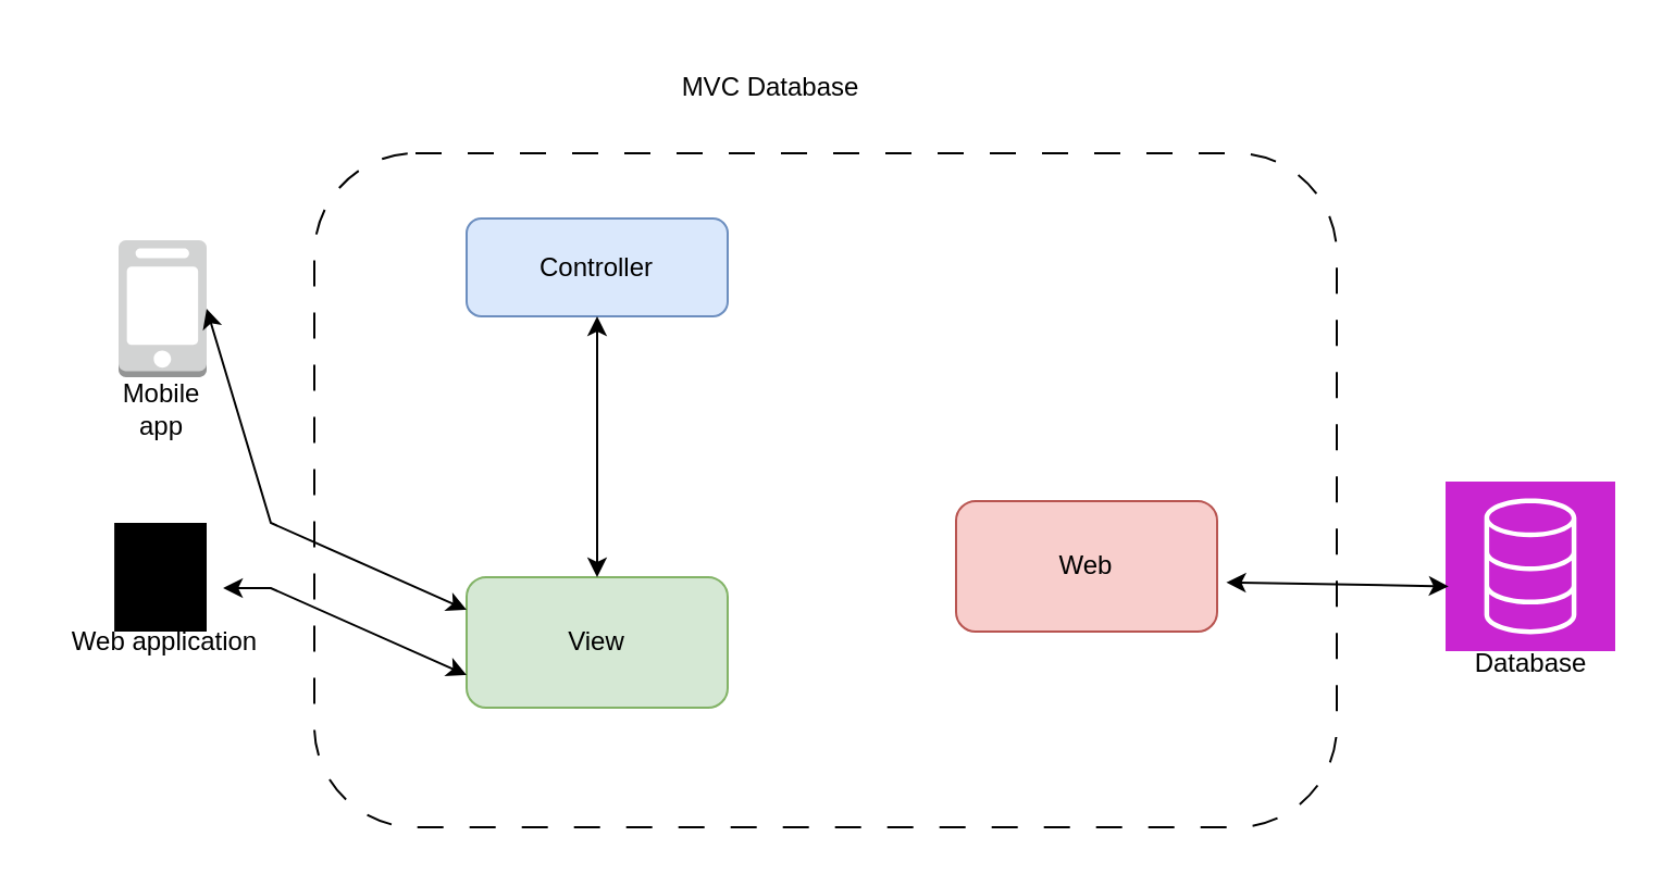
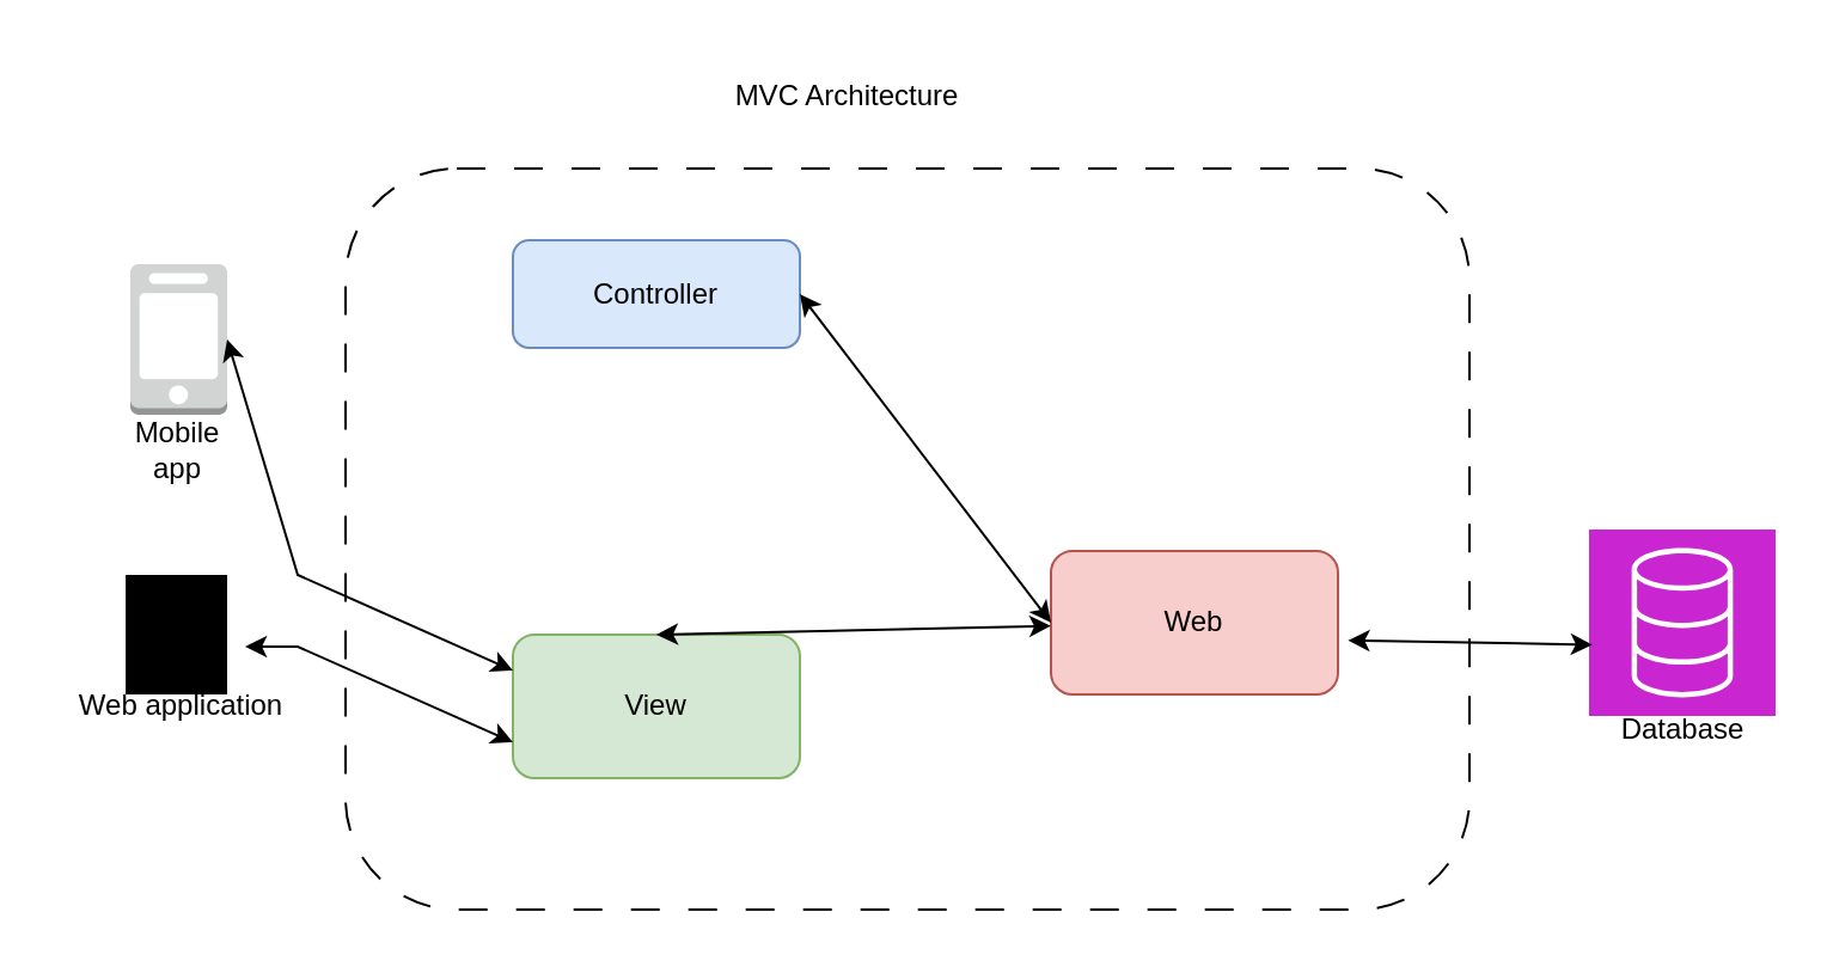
- <mxCell id="17" value="MVC Database" style="text;html=1;align=center;verticalAlign=middle;whiteSpace=wrap;rounded=0;" vertex="1" parent="1"><mxGeometry x="204" y="20" width="300" height="40" as="geometry" /></mxCell>
+ <mxCell id="17" value="MVC Architecture" style="text;html=1;align=center;verticalAlign=middle;whiteSpace=wrap;rounded=0;" vertex="1" parent="1"><mxGeometry x="204" y="20" width="300" height="40" as="geometry" /></mxCell>
+ <mxCell id="8" value="" style="endArrow=classic;startArrow=classic;html=1;rounded=0;exitX=1;exitY=0.5;exitDx=0;exitDy=0;entryX=0;entryY=0.5;entryDx=0;entryDy=0;" edge="1" parent="1" source="7" target="6"><mxGeometry width="50" height="50" relative="1" as="geometry"><mxPoint x="374" y="270" as="sourcePoint" /><mxPoint x="424" y="220" as="targetPoint" /></mxGeometry></mxCell>
- <mxCell id="10" value="" style="endArrow=classic;startArrow=classic;html=1;rounded=0;entryX=0.5;entryY=1;entryDx=0;entryDy=0;exitX=0.5;exitY=0;exitDx=0;exitDy=0;" edge="1" parent="1" source="9" target="7"><mxGeometry width="50" height="50" relative="1" as="geometry"><mxPoint x="374" y="430" as="sourcePoint" /><mxPoint x="424" y="380" as="targetPoint" /></mxGeometry></mxCell>
+ <mxCell id="10" value="" style="endArrow=classic;startArrow=classic;html=1;rounded=0;exitX=0.5;exitY=0;exitDx=0;exitDy=0;" edge="1" parent="1" source="9" target="6"><mxGeometry width="50" height="50" relative="1" as="geometry"><mxPoint x="374" y="430" as="sourcePoint" /><mxPoint x="424" y="380" as="targetPoint" /></mxGeometry></mxCell>
